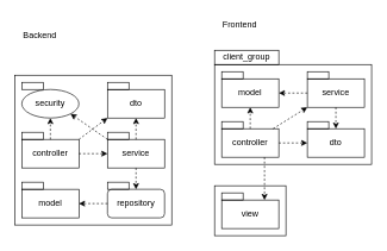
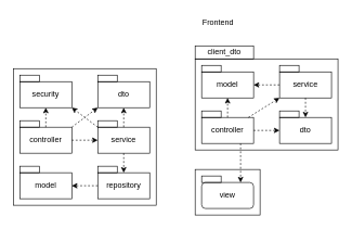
- <mxCell id="37" value="Backend" style="text;html=1;align=center;verticalAlign=middle;resizable=0;points=[];autosize=1;strokeColor=none;fillColor=none;" vertex="1" parent="1"><mxGeometry x="20" y="35" width="70" height="30" as="geometry" /></mxCell>
- <mxCell id="24" value="client_group" style="rounded=0;whiteSpace=wrap;html=1;fillColor=none;" vertex="1" parent="1"><mxGeometry x="300" y="70" width="90" height="20" as="geometry" /></mxCell>
+ <mxCell id="24" value="client_dto" style="rounded=0;whiteSpace=wrap;html=1;fillColor=none;" vertex="1" parent="1"><mxGeometry x="300" y="70" width="90" height="20" as="geometry" /></mxCell>
- <mxCell id="9" value="security" style="ellipse;whiteSpace=wrap;html=1;fillColor=none;" vertex="1" parent="1"><mxGeometry x="30" y="125" width="80" height="40" as="geometry" /></mxCell>
+ <mxCell id="9" value="security" style="rounded=0;whiteSpace=wrap;html=1;fillColor=none;" vertex="1" parent="1"><mxGeometry x="30" y="125" width="80" height="40" as="geometry" /></mxCell>
- <mxCell id="19" value="repository" style="whiteSpace=wrap;html=1;fillColor=none;rounded=1;" vertex="1" parent="1"><mxGeometry x="150" y="265" width="80" height="40" as="geometry" /></mxCell>
+ <mxCell id="19" value="repository" style="rounded=0;whiteSpace=wrap;html=1;fillColor=none;" vertex="1" parent="1"><mxGeometry x="150" y="265" width="80" height="40" as="geometry" /></mxCell>
- <mxCell id="38" value="view" style="rounded=0;whiteSpace=wrap;html=1;fillColor=none;" vertex="1" parent="1"><mxGeometry x="310" y="280" width="80" height="40" as="geometry" /></mxCell>
+ <mxCell id="38" value="view" style="whiteSpace=wrap;html=1;fillColor=none;rounded=1;" vertex="1" parent="1"><mxGeometry x="310" y="280" width="80" height="40" as="geometry" /></mxCell>
